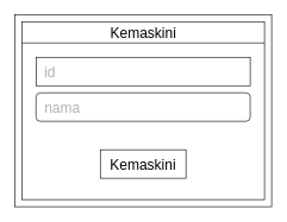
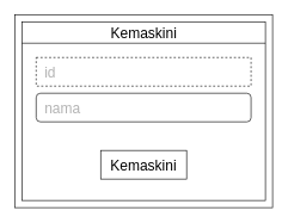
- <mxCell id="6" value="id" style="rounded=0;whiteSpace=wrap;html=1;fontSize=20;spacingLeft=10;align=left;fontColor=#B3B3B3;" vertex="1" parent="1"><mxGeometry x="50" y="80" width="300" height="40" as="geometry" /></mxCell>
+ <mxCell id="6" value="id" style="rounded=0;whiteSpace=wrap;html=1;fontSize=20;spacingLeft=10;align=left;fontColor=#B3B3B3;dashed=1;" vertex="1" parent="1"><mxGeometry x="50" y="80" width="300" height="40" as="geometry" /></mxCell>
